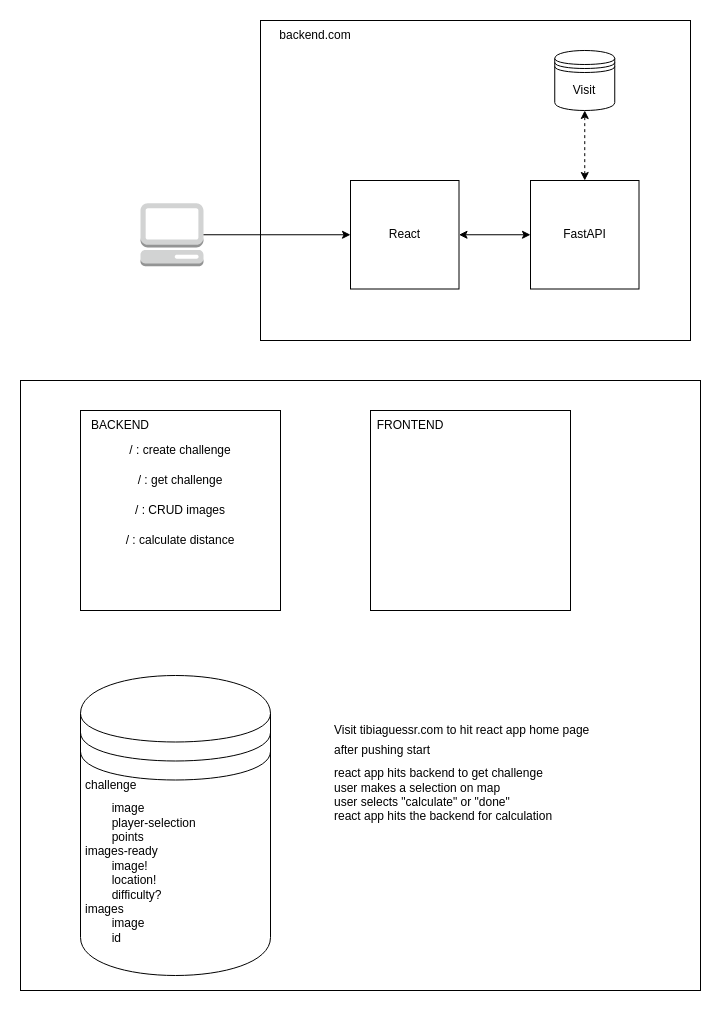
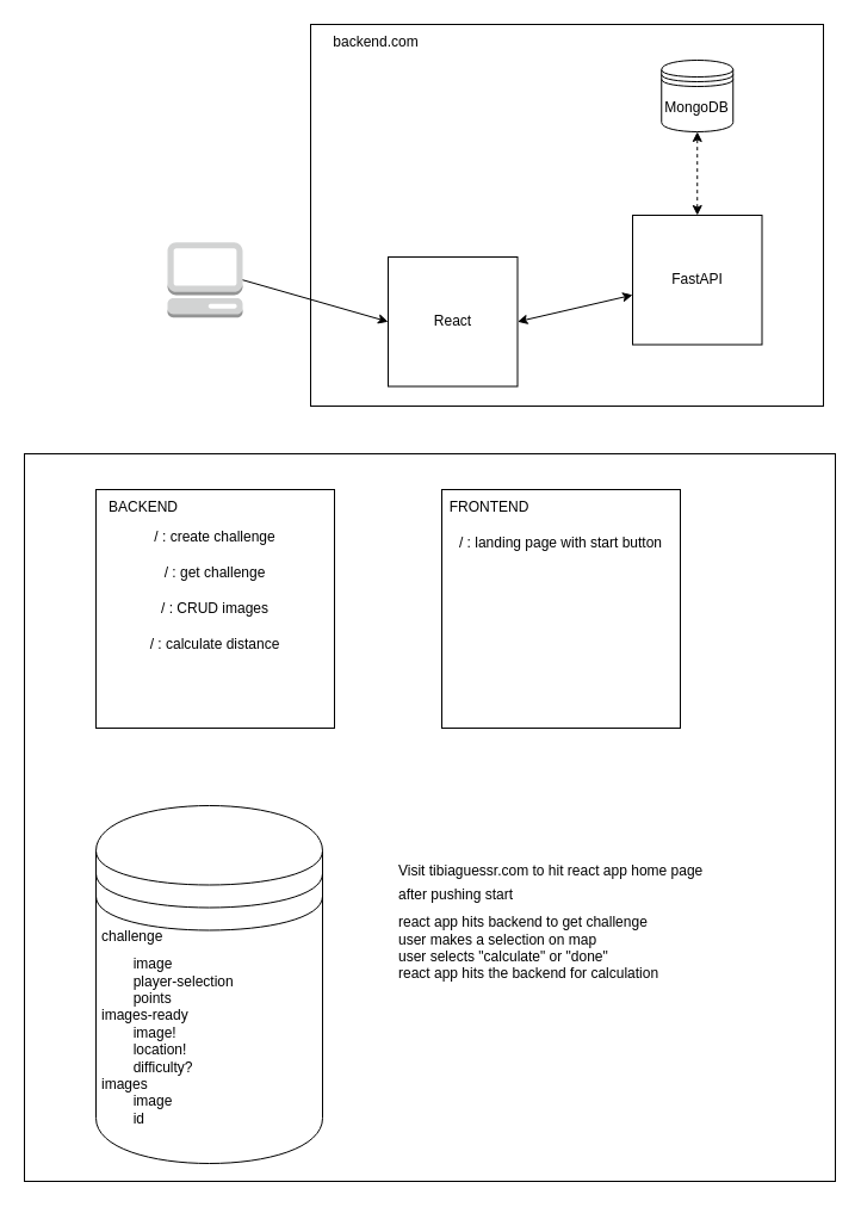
- <mxCell id="8" value="Visit" style="shape=datastore;whiteSpace=wrap;html=1;" vertex="1" parent="1"><mxGeometry x="554.25" y="50" width="60" height="60" as="geometry" /></mxCell>
+ <mxCell id="8" value="MongoDB" style="shape=datastore;whiteSpace=wrap;html=1;" vertex="1" parent="1"><mxGeometry x="554.25" y="50" width="60" height="60" as="geometry" /></mxCell>
- <mxCell id="4" value="React" style="whiteSpace=wrap;html=1;aspect=fixed;" vertex="1" parent="1"><mxGeometry x="350" y="180" width="108.5" height="108.5" as="geometry" /></mxCell>
+ <mxCell id="4" value="React" style="whiteSpace=wrap;html=1;aspect=fixed;" vertex="1" parent="1"><mxGeometry x="325" y="215" width="108.5" height="108.5" as="geometry" /></mxCell>
+ <mxCell id="20" value="/ : landing page with start button" style="text;html=1;strokeColor=none;fillColor=none;align=center;verticalAlign=middle;whiteSpace=wrap;rounded=0;" vertex="1" parent="1"><mxGeometry x="370" y="440" width="200" height="30" as="geometry" /></mxCell>
